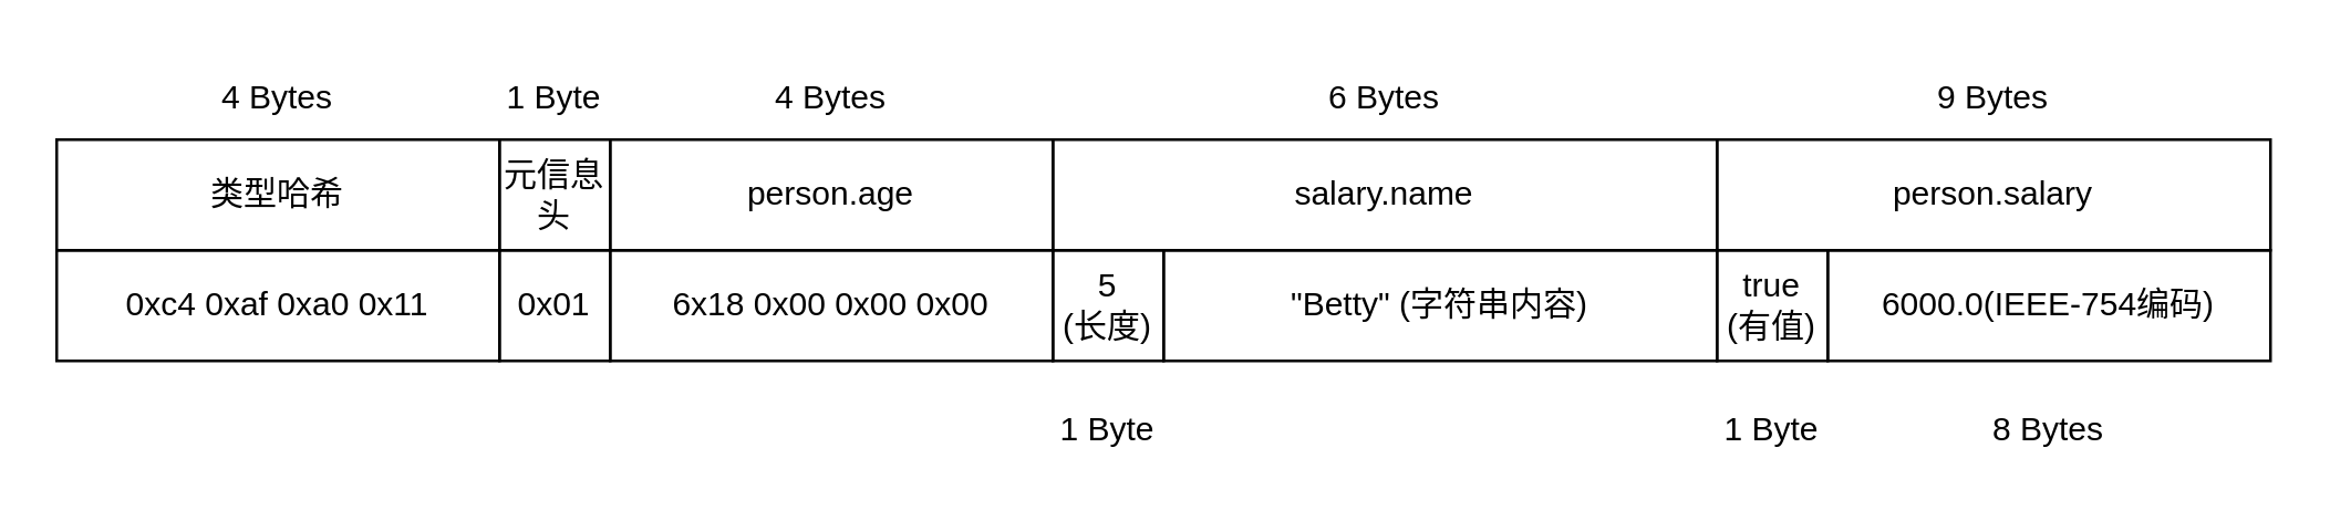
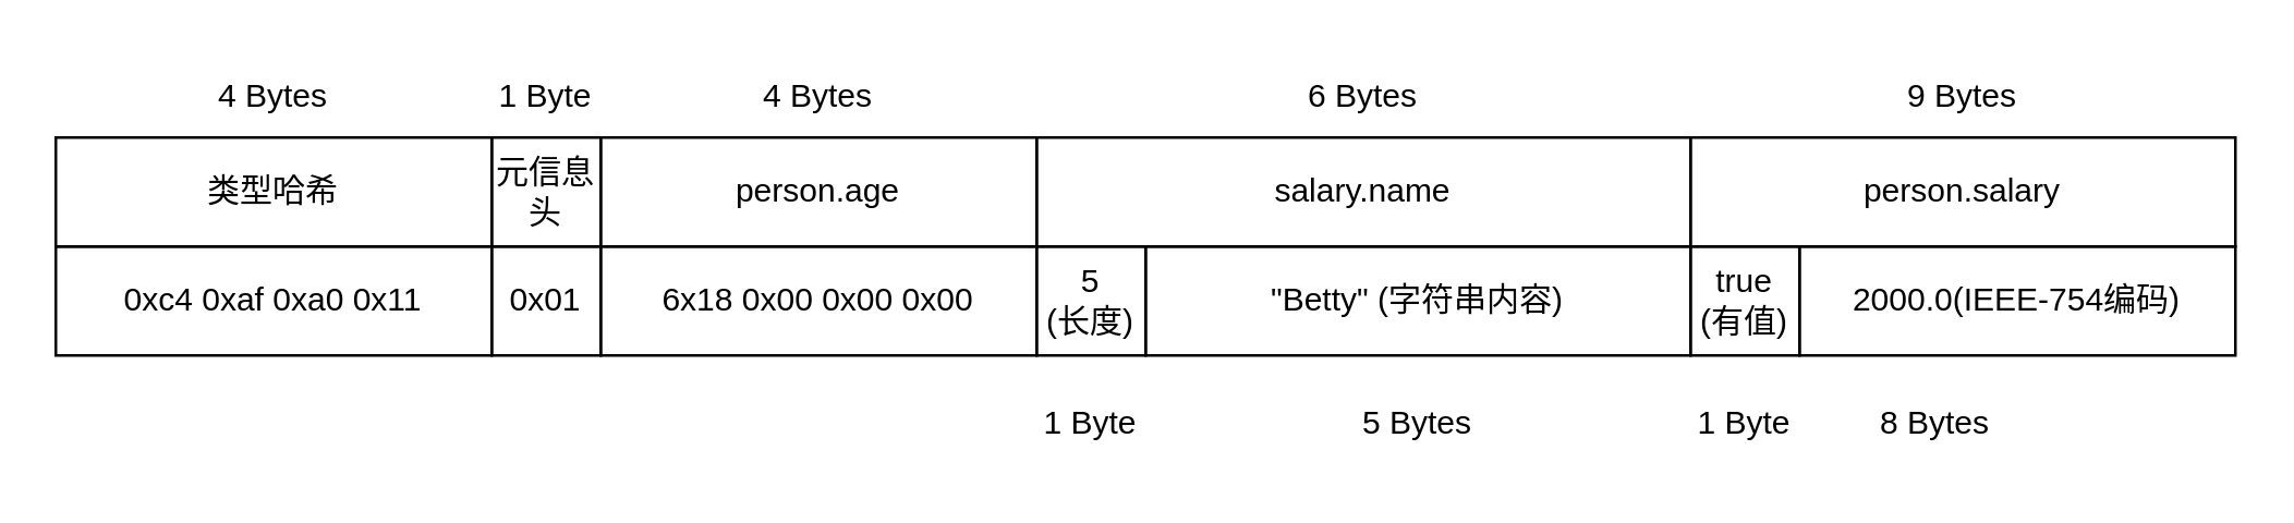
- <mxCell id="19" value="6000.0(IEEE-754编码)" style="rounded=0;whiteSpace=wrap;html=1;fillColor=none;" parent="1" vertex="1"><mxGeometry x="660" y="90" width="160" height="40" as="geometry" /></mxCell>
+ <mxCell id="19" value="2000.0(IEEE-754编码)" style="rounded=0;whiteSpace=wrap;html=1;fillColor=none;" parent="1" vertex="1"><mxGeometry x="660" y="90" width="160" height="40" as="geometry" /></mxCell>
+ <mxCell id="7" value="5 Bytes" style="text;html=1;strokeColor=none;fillColor=none;align=center;verticalAlign=middle;whiteSpace=wrap;rounded=0;" parent="1" vertex="1"><mxGeometry x="490" y="140" width="60" height="30" as="geometry" /></mxCell>
- <mxCell id="21" value="8 Bytes" style="text;html=1;strokeColor=none;fillColor=none;align=center;verticalAlign=middle;whiteSpace=wrap;rounded=0;" parent="1" vertex="1"><mxGeometry x="710" y="140" width="60" height="30" as="geometry" /></mxCell>
+ <mxCell id="21" value="8 Bytes" style="text;html=1;strokeColor=none;fillColor=none;align=center;verticalAlign=middle;whiteSpace=wrap;rounded=0;" parent="1" vertex="1"><mxGeometry x="680" y="140" width="60" height="30" as="geometry" /></mxCell>
